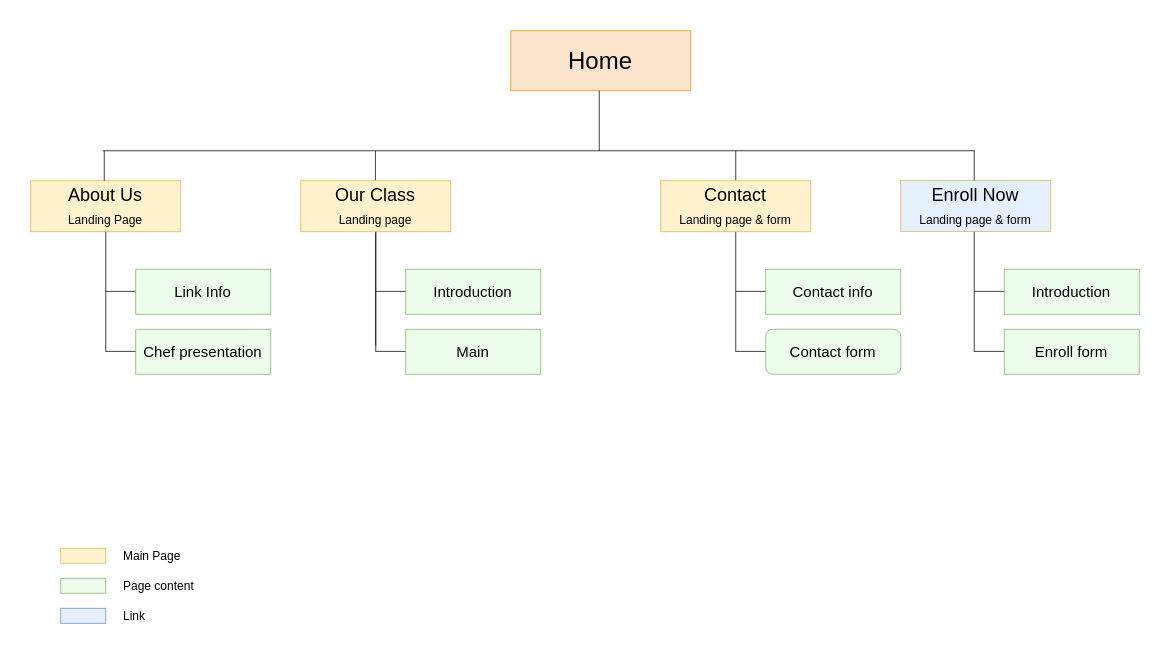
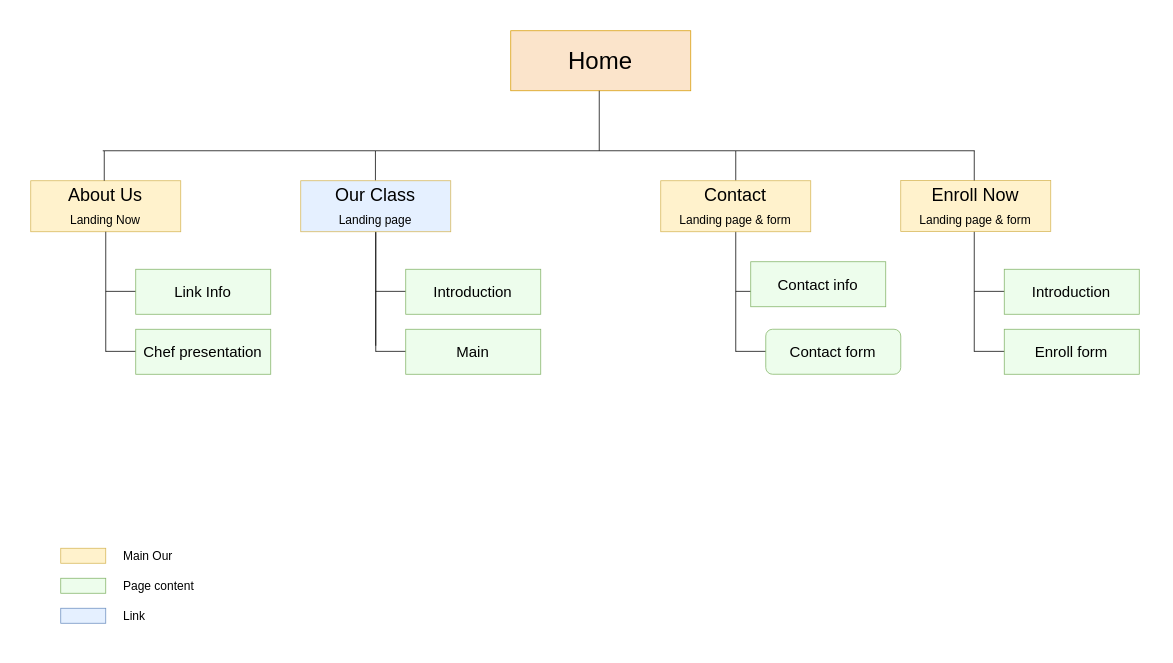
- <mxCell id="22" value="About Us&lt;br&gt;&lt;font style=&quot;font-size: 8px;&quot;&gt;Landing Page&lt;/font&gt;" style="rounded=0;whiteSpace=wrap;html=1;strokeWidth=0.5;fillColor=#fff2cc;strokeColor=#d6b656;" parent="1" vertex="1"><mxGeometry x="20" y="120" width="100" height="34" as="geometry" /></mxCell>
+ <mxCell id="22" value="About Us&lt;br&gt;&lt;font style=&quot;font-size: 8px;&quot;&gt;Landing Now&lt;/font&gt;" style="rounded=0;whiteSpace=wrap;html=1;strokeWidth=0.5;fillColor=#fff2cc;strokeColor=#d6b656;" parent="1" vertex="1"><mxGeometry x="20" y="120" width="100" height="34" as="geometry" /></mxCell>
- <mxCell id="37" value="Our Class&lt;br&gt;&lt;font style=&quot;font-size: 8px;&quot;&gt;Landing page&lt;/font&gt;" style="rounded=0;whiteSpace=wrap;html=1;strokeWidth=0.5;fillColor=#fff2cc;strokeColor=#d6b656;" parent="1" vertex="1"><mxGeometry x="200" y="120" width="100" height="34" as="geometry" /></mxCell>
+ <mxCell id="37" value="Our Class&lt;br&gt;&lt;font style=&quot;font-size: 8px;&quot;&gt;Landing page&lt;/font&gt;" style="rounded=0;whiteSpace=wrap;html=1;strokeWidth=0.5;fillColor=#e5f0ff;strokeColor=#d6b656;" parent="1" vertex="1"><mxGeometry x="200" y="120" width="100" height="34" as="geometry" /></mxCell>
- <mxCell id="13" value="&lt;font style=&quot;&quot;&gt;Enroll Now&lt;br&gt;&lt;/font&gt;&lt;font style=&quot;font-size: 8px;&quot;&gt;Landing page &amp;amp; form&lt;/font&gt;" style="rounded=0;whiteSpace=wrap;html=1;strokeWidth=0.5;fillColor=#e5f0ff;strokeColor=#d6b656;" parent="6" vertex="1"><mxGeometry y="19.83" width="100" height="34" as="geometry" /></mxCell>
+ <mxCell id="13" value="&lt;font style=&quot;&quot;&gt;Enroll Now&lt;br&gt;&lt;/font&gt;&lt;font style=&quot;font-size: 8px;&quot;&gt;Landing page &amp;amp; form&lt;/font&gt;" style="rounded=0;whiteSpace=wrap;html=1;strokeWidth=0.5;fillColor=#fff2cc;strokeColor=#d6b656;" parent="6" vertex="1"><mxGeometry y="19.83" width="100" height="34" as="geometry" /></mxCell>
- <mxCell id="42" value="&lt;font style=&quot;font-size: 10px;&quot;&gt;Contact info&lt;/font&gt;" style="rounded=0;whiteSpace=wrap;html=1;strokeWidth=0.5;fillColor=#EDFDEC;strokeColor=#82b366;" vertex="1" parent="39"><mxGeometry x="20" y="26" width="90" height="30" as="geometry" /></mxCell>
+ <mxCell id="42" value="&lt;font style=&quot;font-size: 10px;&quot;&gt;Contact info&lt;/font&gt;" style="rounded=0;whiteSpace=wrap;html=1;strokeWidth=0.5;fillColor=#EDFDEC;strokeColor=#82b366;" vertex="1" parent="39"><mxGeometry x="10" y="21" width="90" height="30" as="geometry" /></mxCell>
- <mxCell id="17" value="Main Page" style="text;html=1;align=left;verticalAlign=middle;resizable=0;points=[];autosize=1;strokeColor=none;fillColor=none;fontSize=8;" parent="15" vertex="1"><mxGeometry x="40" width="60" height="20" as="geometry" /></mxCell>
+ <mxCell id="17" value="Main Our" style="text;html=1;align=left;verticalAlign=middle;resizable=0;points=[];autosize=1;strokeColor=none;fillColor=none;fontSize=8;" parent="15" vertex="1"><mxGeometry x="40" width="60" height="20" as="geometry" /></mxCell>
